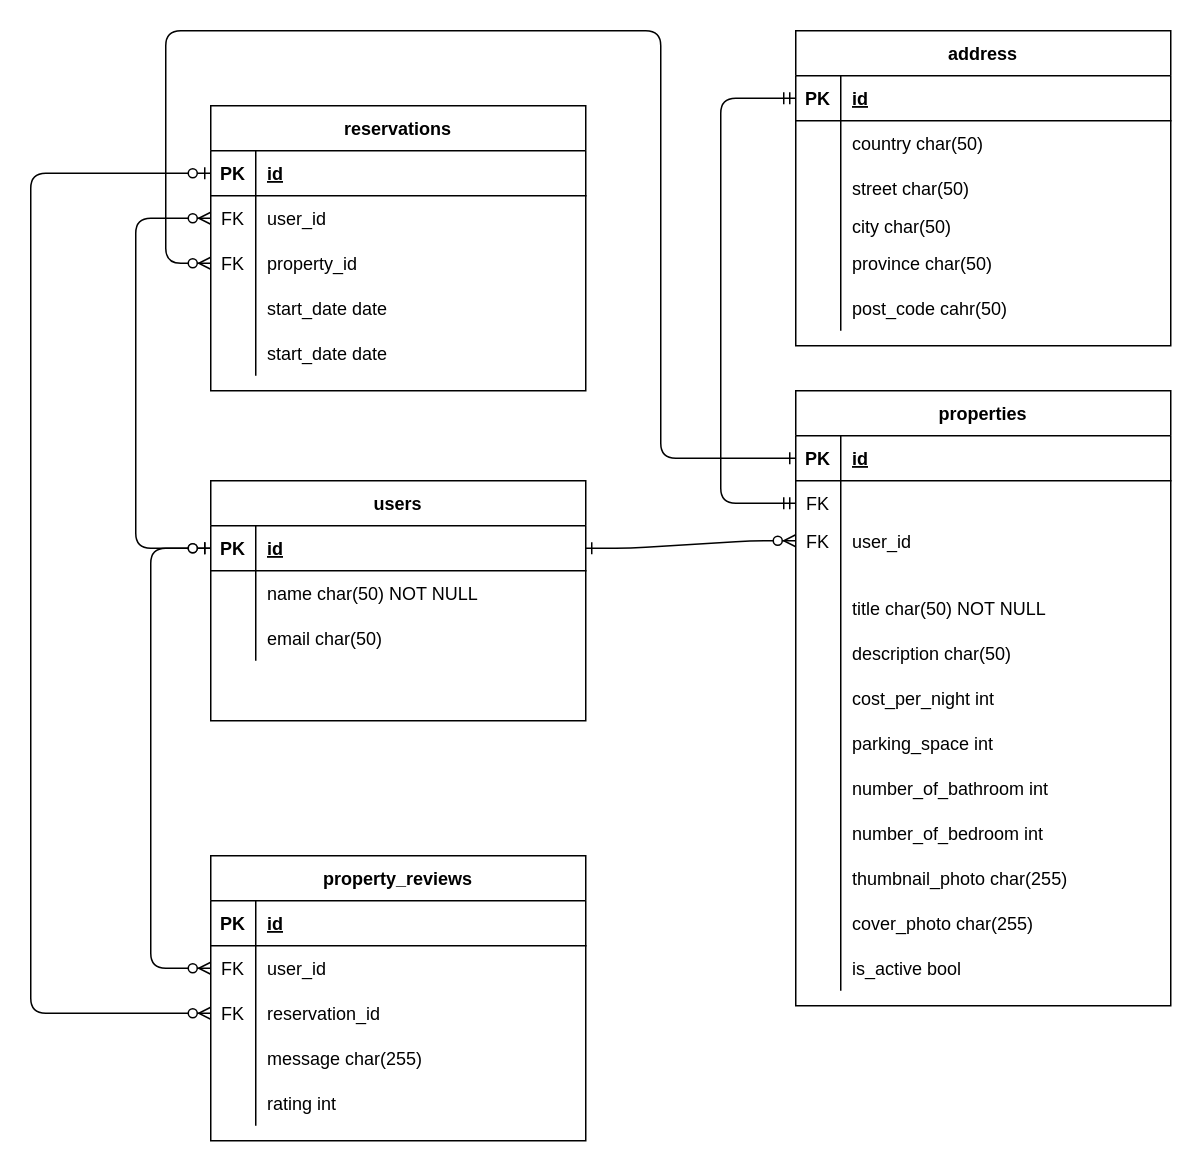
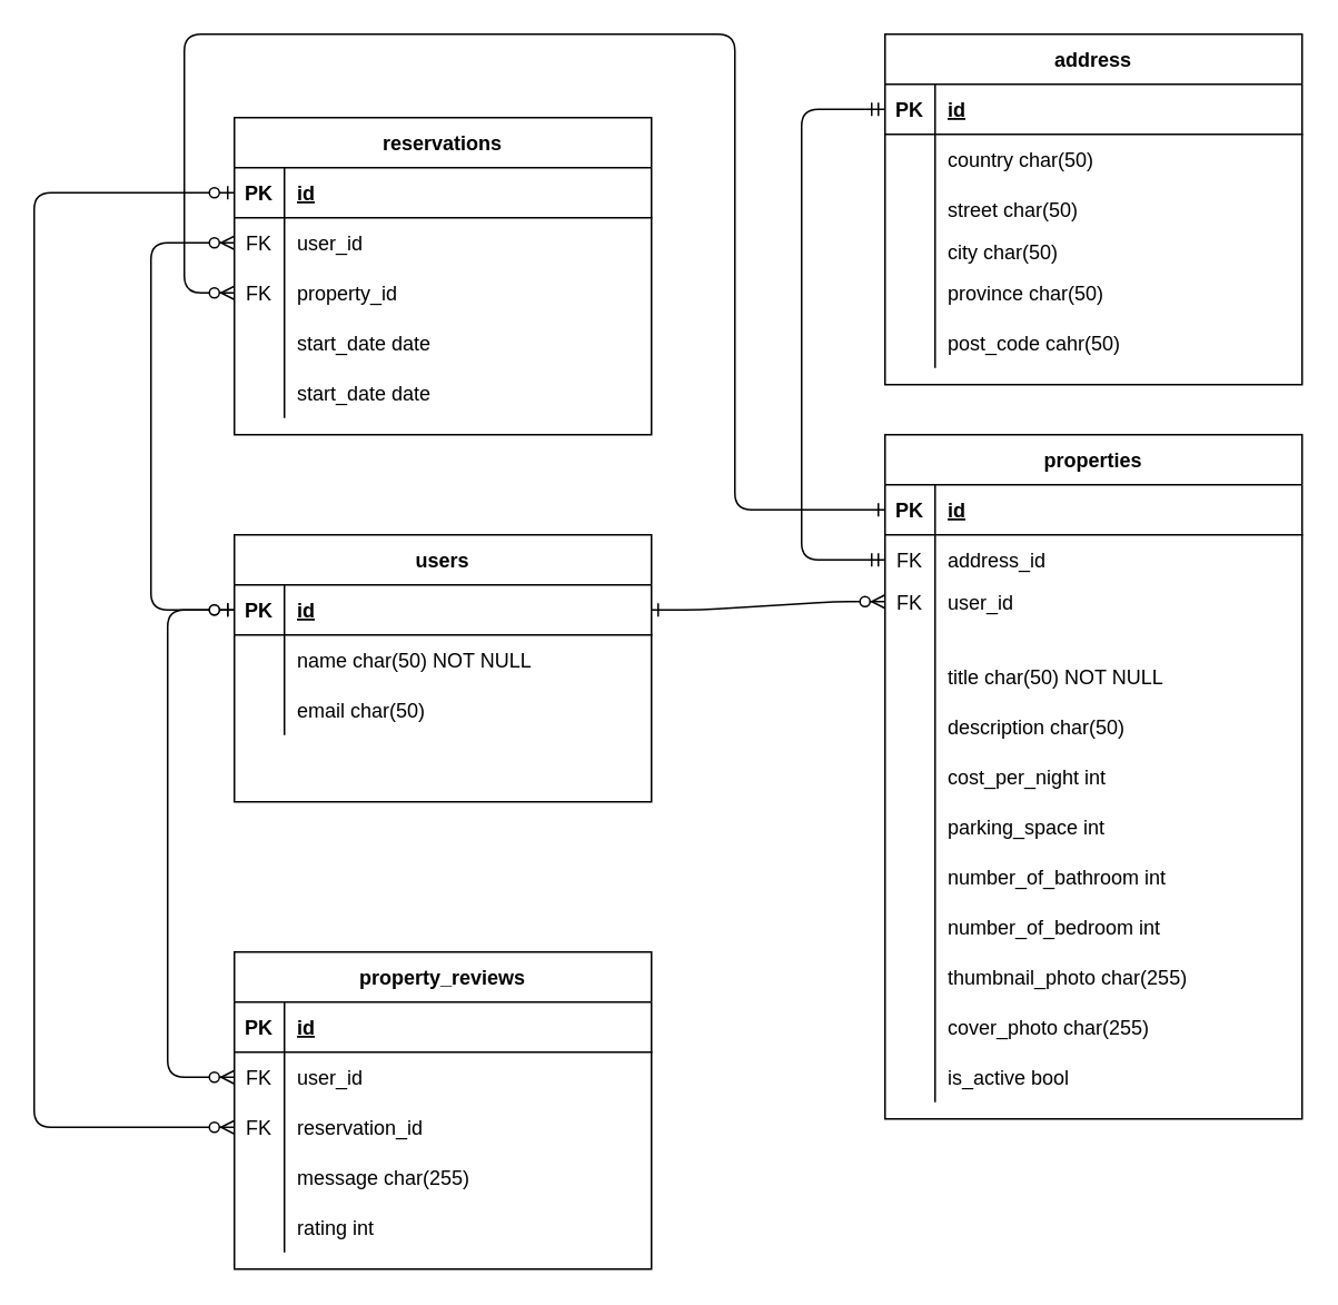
+ <mxCell id="57" value="address_id" style="shape=partialRectangle;overflow=hidden;connectable=0;fillColor=none;top=0;left=0;bottom=0;right=0;align=left;spacingLeft=6;" vertex="1" parent="55"><mxGeometry x="30" width="220" height="30" as="geometry" /></mxCell>
